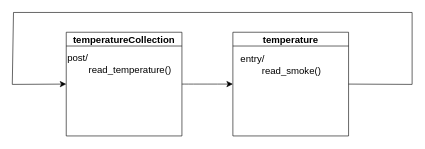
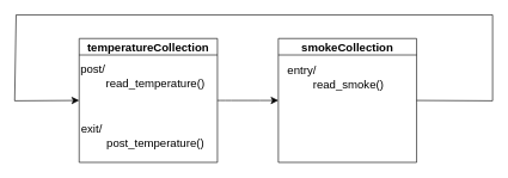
- <mxCell id="7" value="temperature" style="swimlane;whiteSpace=wrap;html=1;fontSize=16;startSize=23;" vertex="1" parent="1"><mxGeometry x="388" y="53" width="193" height="173" as="geometry" /></mxCell>
+ <mxCell id="7" value="smokeCollection" style="swimlane;whiteSpace=wrap;html=1;fontSize=16;startSize=23;" vertex="1" parent="1"><mxGeometry x="388" y="53" width="193" height="173" as="geometry" /></mxCell>
+ <mxCell id="5" value="&lt;div align=&quot;left&quot;&gt;exit/&lt;br&gt;&lt;span style=&quot;white-space: pre;&quot;&gt;&#09;post_temperature&lt;/span&gt;()&lt;/div&gt;" style="text;html=1;align=left;verticalAlign=middle;resizable=0;points=[];autosize=1;strokeColor=none;fillColor=none;fontSize=16;" vertex="1" parent="3"><mxGeometry x="1" y="111" width="190" height="50" as="geometry" /></mxCell>
